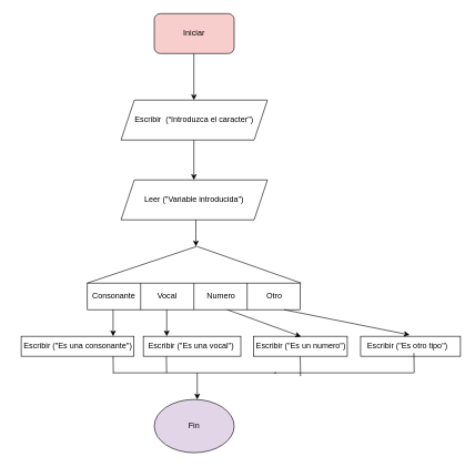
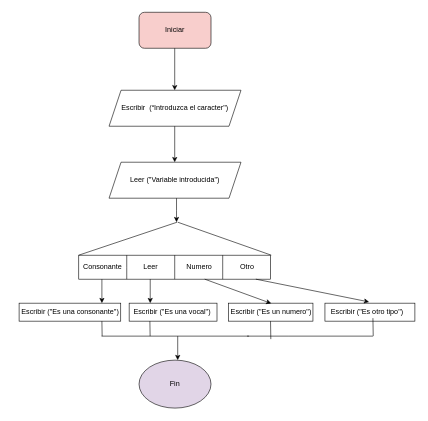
- <mxCell id="12" value="&lt;font style=&quot;vertical-align: inherit;&quot;&gt;&lt;font style=&quot;vertical-align: inherit;&quot;&gt;&lt;font style=&quot;vertical-align: inherit;&quot;&gt;&lt;font style=&quot;vertical-align: inherit;&quot;&gt;&lt;font style=&quot;vertical-align: inherit;&quot;&gt;&lt;font style=&quot;vertical-align: inherit;&quot;&gt;Vocal&lt;/font&gt;&lt;/font&gt;&lt;/font&gt;&lt;/font&gt;&lt;/font&gt;&lt;/font&gt;" style="text;html=1;align=center;verticalAlign=middle;resizable=0;points=[];autosize=1;strokeColor=none;fillColor=none;fontSize=12;" vertex="1" parent="1"><mxGeometry x="224.5" y="430" width="50" height="30" as="geometry" /></mxCell>
+ <mxCell id="12" value="&lt;font style=&quot;vertical-align: inherit;&quot;&gt;&lt;font style=&quot;vertical-align: inherit;&quot;&gt;&lt;font style=&quot;vertical-align: inherit;&quot;&gt;&lt;font style=&quot;vertical-align: inherit;&quot;&gt;&lt;font style=&quot;vertical-align: inherit;&quot;&gt;&lt;font style=&quot;vertical-align: inherit;&quot;&gt;Leer&lt;/font&gt;&lt;/font&gt;&lt;/font&gt;&lt;/font&gt;&lt;/font&gt;&lt;/font&gt;" style="text;html=1;align=center;verticalAlign=middle;resizable=0;points=[];autosize=1;strokeColor=none;fillColor=none;fontSize=12;" vertex="1" parent="1"><mxGeometry x="224.5" y="430" width="50" height="30" as="geometry" /></mxCell>
